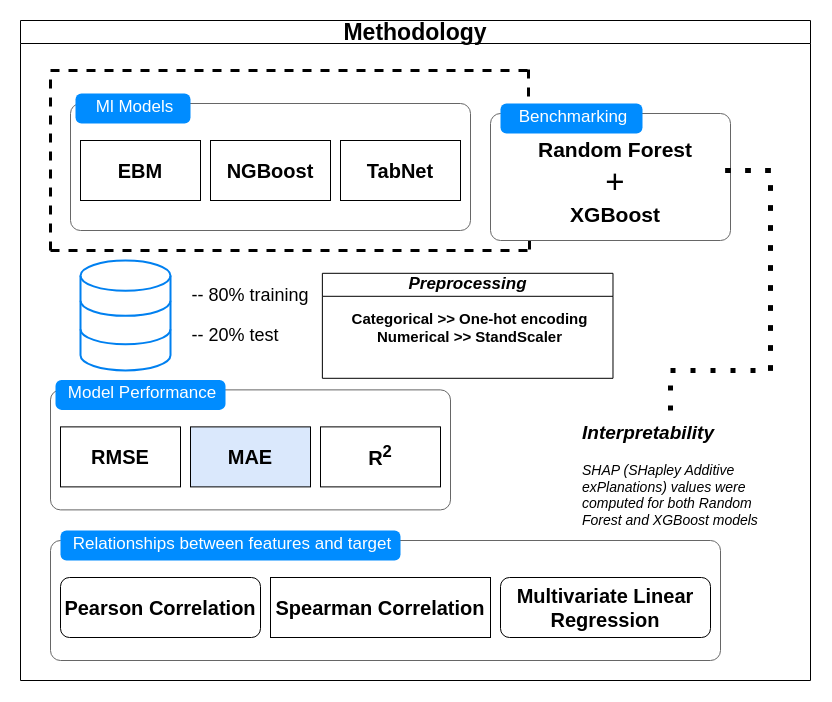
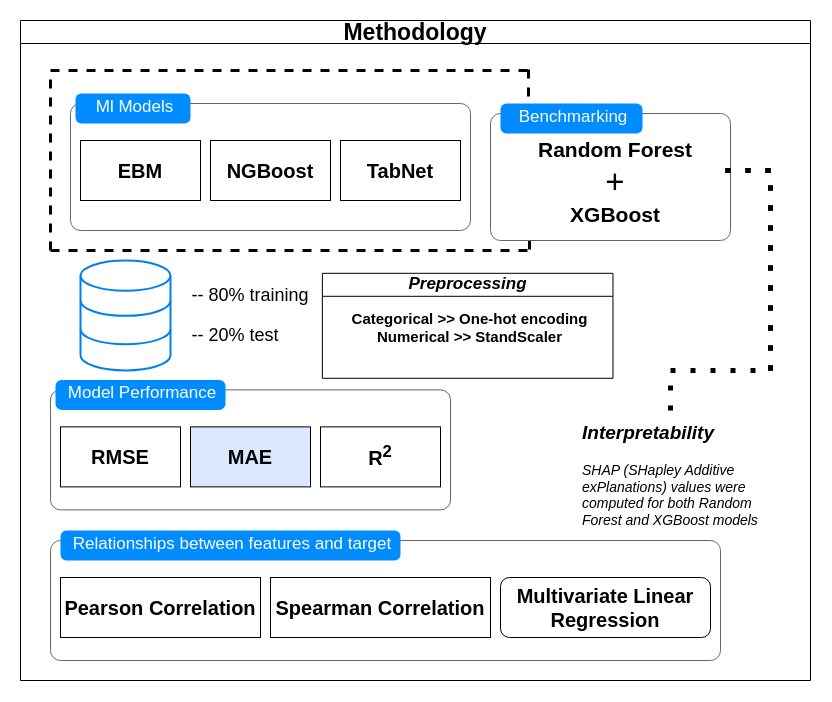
- <mxCell id="14" value="&lt;b&gt;&lt;font style=&quot;font-size: 20px;&quot;&gt;Pearson Correlation&lt;/font&gt;&lt;/b&gt;" style="whiteSpace=wrap;html=1;rounded=1;" parent="12" vertex="1"><mxGeometry x="10" y="47" width="200" height="60" as="geometry" /></mxCell>
+ <mxCell id="14" value="&lt;b&gt;&lt;font style=&quot;font-size: 20px;&quot;&gt;Pearson Correlation&lt;/font&gt;&lt;/b&gt;" style="rounded=0;whiteSpace=wrap;html=1;" parent="12" vertex="1"><mxGeometry x="10" y="47" width="200" height="60" as="geometry" /></mxCell>
